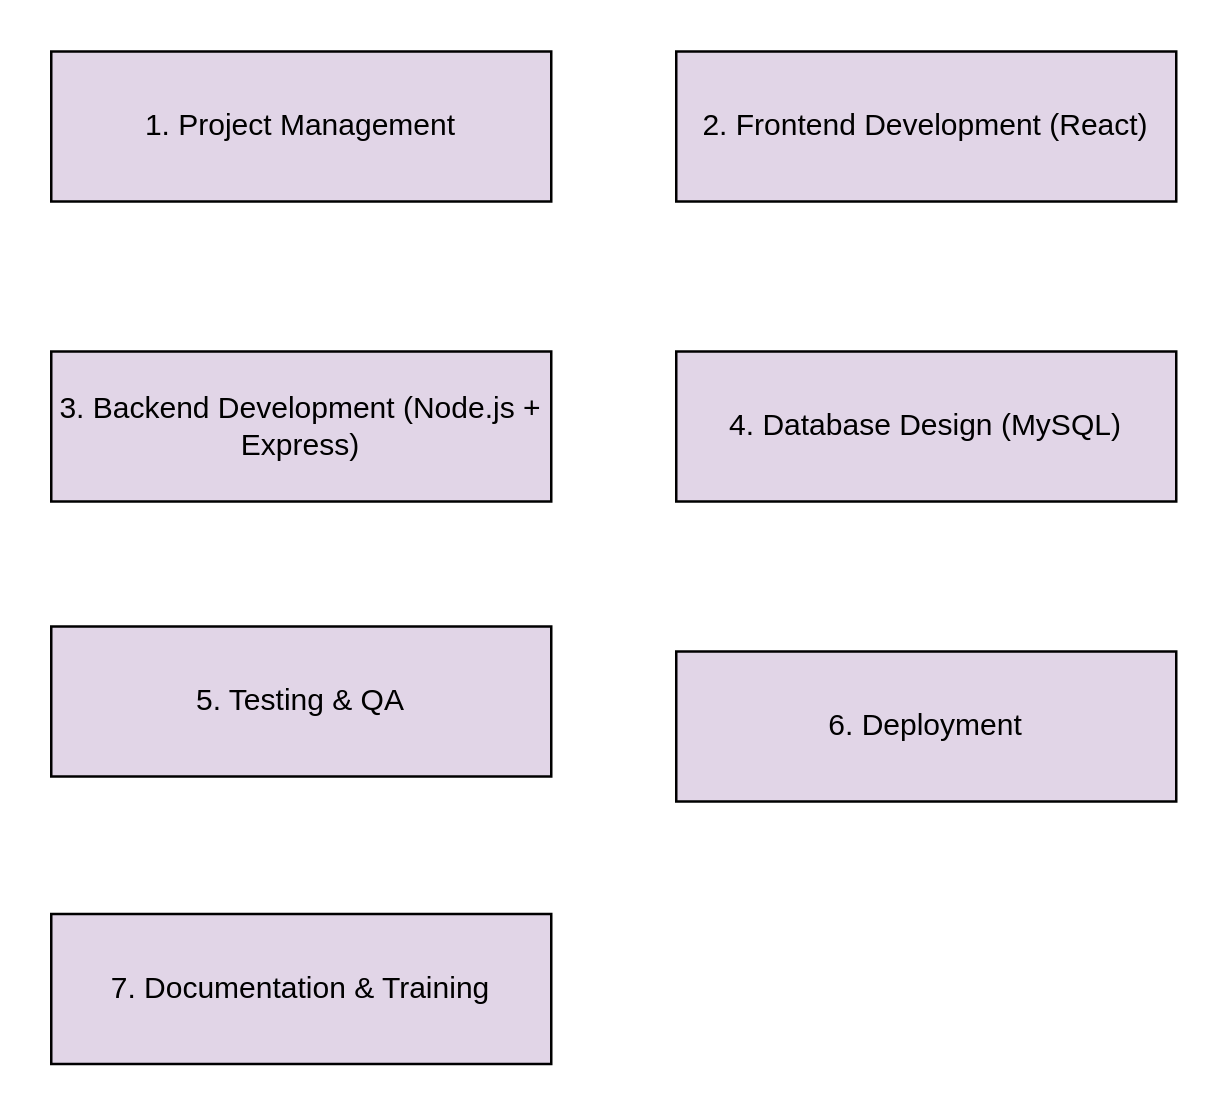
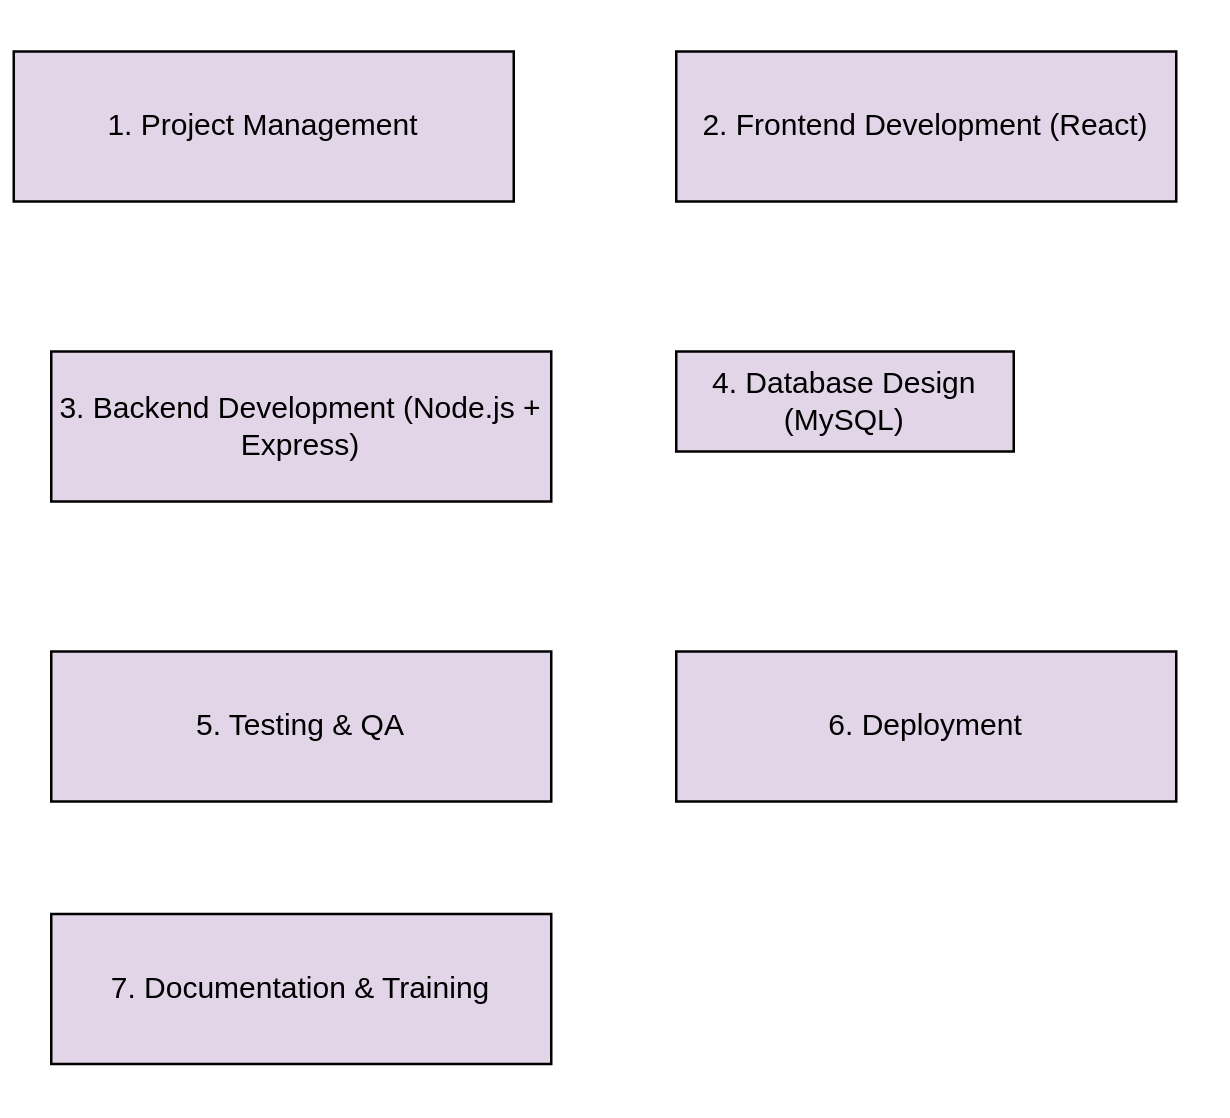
- <mxCell id="2" value="1. Project Management" style="shape=rectangle;whiteSpace=wrap;html=1;fillColor=#E1D5E7" vertex="1" parent="1"><mxGeometry x="20" y="20" width="200" height="60" as="geometry" /></mxCell>
+ <mxCell id="2" value="1. Project Management" style="shape=rectangle;whiteSpace=wrap;html=1;fillColor=#E1D5E7" vertex="1" parent="1"><mxGeometry x="5" y="20" width="200" height="60" as="geometry" /></mxCell>
- <mxCell id="5" value="4. Database Design (MySQL)" style="shape=rectangle;whiteSpace=wrap;html=1;fillColor=#E1D5E7" vertex="1" parent="1"><mxGeometry x="270" y="140" width="200" height="60" as="geometry" /></mxCell>
+ <mxCell id="5" value="4. Database Design (MySQL)" style="shape=rectangle;whiteSpace=wrap;html=1;fillColor=#E1D5E7" vertex="1" parent="1"><mxGeometry x="270" y="140" width="135" height="40" as="geometry" /></mxCell>
- <mxCell id="6" value="5. Testing &amp; QA" style="shape=rectangle;whiteSpace=wrap;html=1;fillColor=#E1D5E7" vertex="1" parent="1"><mxGeometry x="20" y="250" width="200" height="60" as="geometry" /></mxCell>
+ <mxCell id="6" value="5. Testing &amp; QA" style="shape=rectangle;whiteSpace=wrap;html=1;fillColor=#E1D5E7" vertex="1" parent="1"><mxGeometry x="20" y="260" width="200" height="60" as="geometry" /></mxCell>
